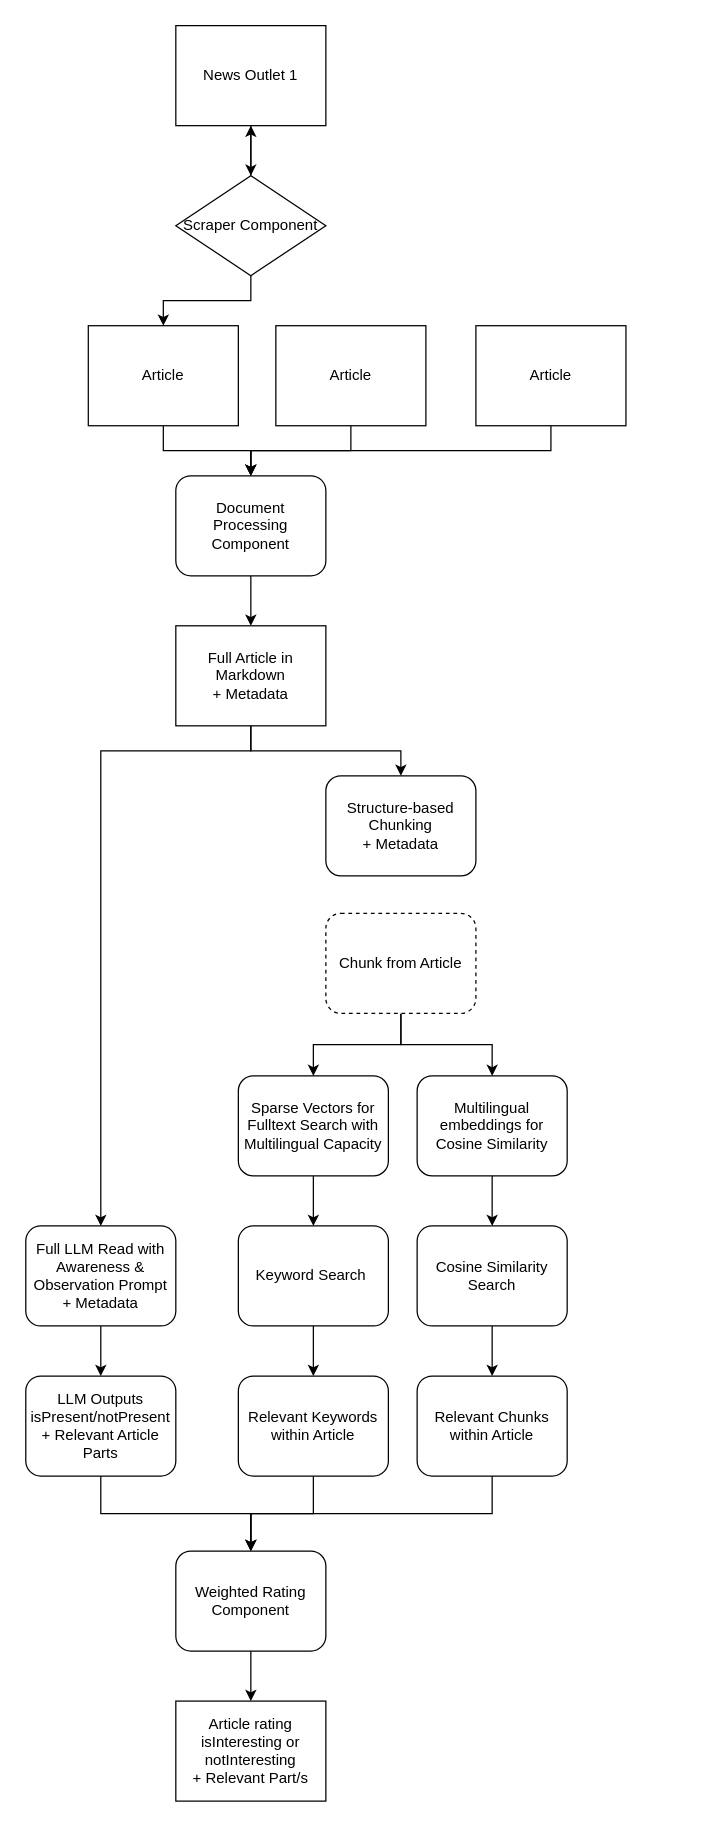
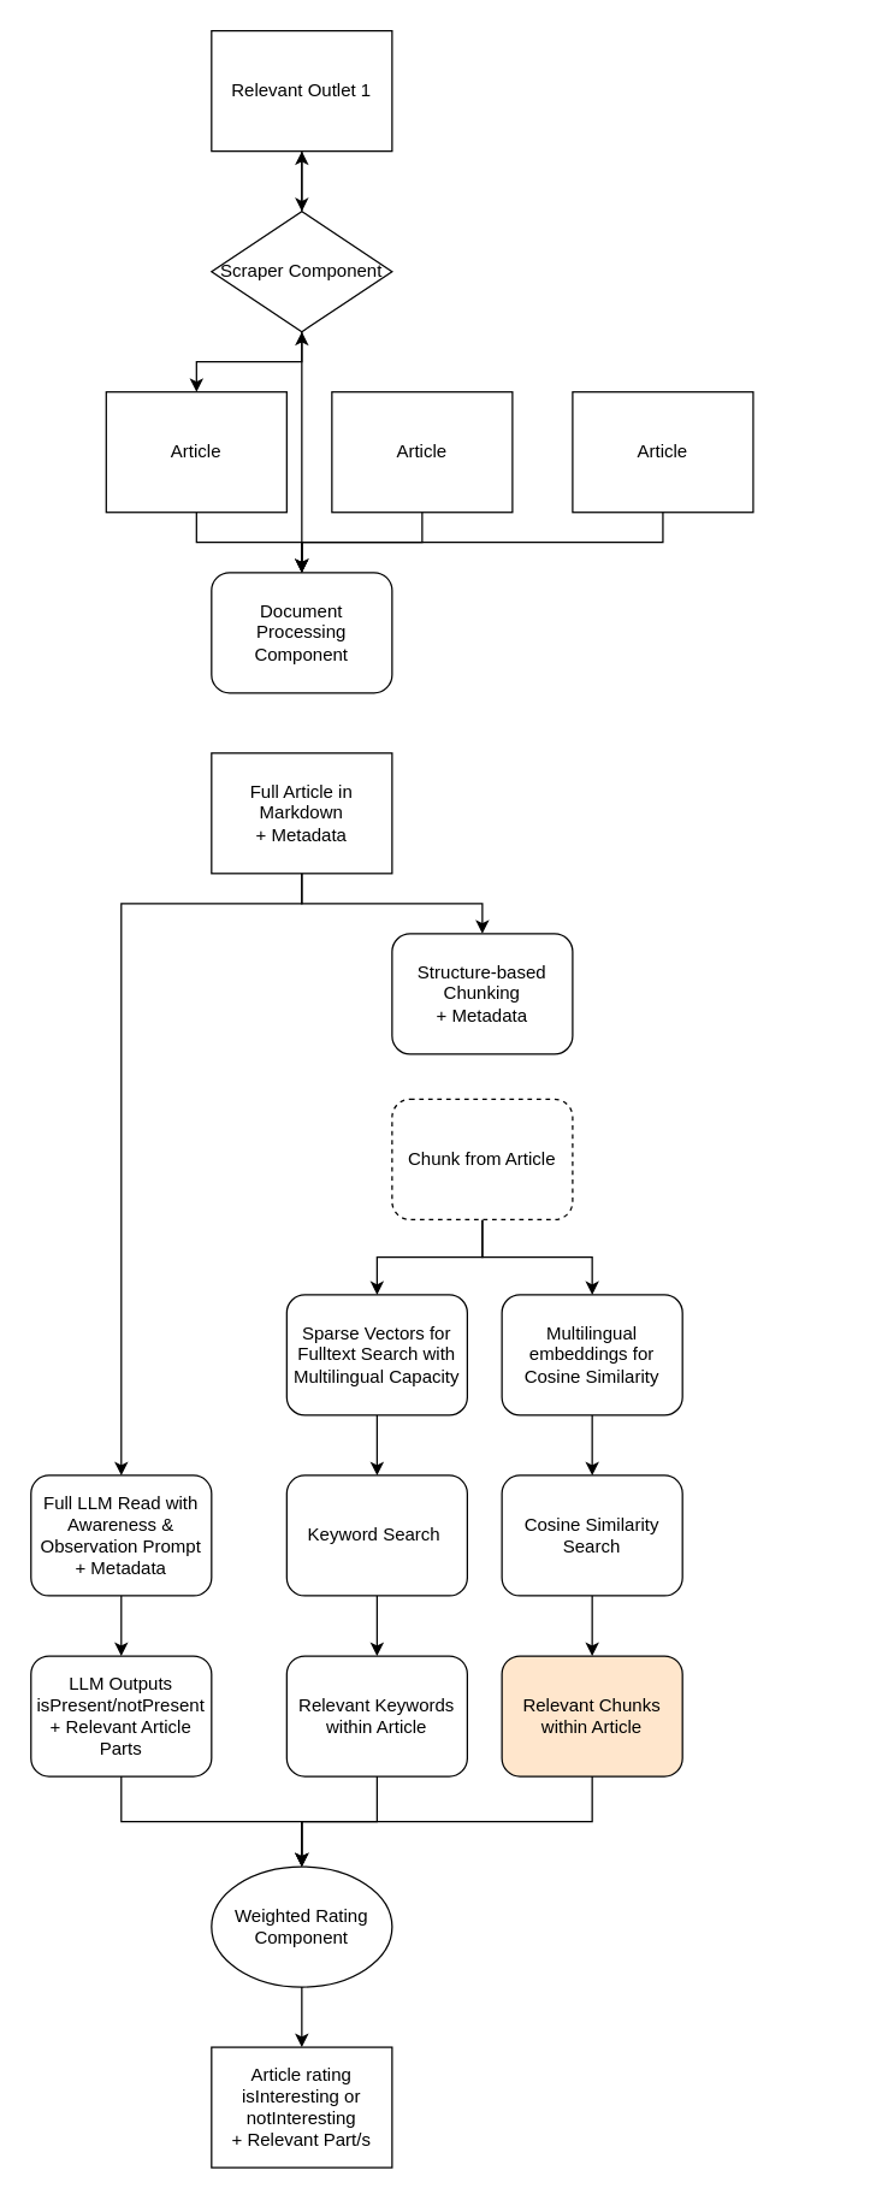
- <mxCell id="5" value="News Outlet 1" style="rounded=0;whiteSpace=wrap;html=1;fillColor=none;" vertex="1" parent="1"><mxGeometry x="140" width="120" height="80" as="geometry" y="20" /></mxCell>
+ <mxCell id="5" value="Relevant Outlet 1" style="rounded=0;whiteSpace=wrap;html=1;fillColor=none;" vertex="1" parent="1"><mxGeometry x="140" width="120" height="80" as="geometry" y="20" /></mxCell>
- <mxCell id="8" style="edgeStyle=orthogonalEdgeStyle;rounded=0;orthogonalLoop=1;jettySize=auto;html=1;" edge="1" parent="1" source="9" target="27"><mxGeometry relative="1" as="geometry" /></mxCell>
+ <mxCell id="8" style="edgeStyle=orthogonalEdgeStyle;rounded=0;orthogonalLoop=1;jettySize=auto;html=1;" edge="1" parent="1" source="9" target="12"><mxGeometry relative="1" as="geometry" /></mxCell>
- <mxCell id="38" value="Relevant Chunks within Article" style="rounded=1;whiteSpace=wrap;html=1;" vertex="1" parent="1"><mxGeometry x="333" y="1100" width="120" height="80" as="geometry" /></mxCell>
+ <mxCell id="38" value="Relevant Chunks within Article" style="rounded=1;whiteSpace=wrap;html=1;fillColor=#ffe6cc;" vertex="1" parent="1"><mxGeometry x="333" y="1100" width="120" height="80" as="geometry" /></mxCell>
- <mxCell id="34" value="Weighted Rating Component" style="rounded=1;whiteSpace=wrap;html=1;" vertex="1" parent="1"><mxGeometry x="140" y="1240" width="120" height="80" as="geometry" /></mxCell>
+ <mxCell id="34" value="Weighted Rating Component" style="ellipse;whiteSpace=wrap;html=1;" vertex="1" parent="1"><mxGeometry x="140" y="1240" width="120" height="80" as="geometry" /></mxCell>
